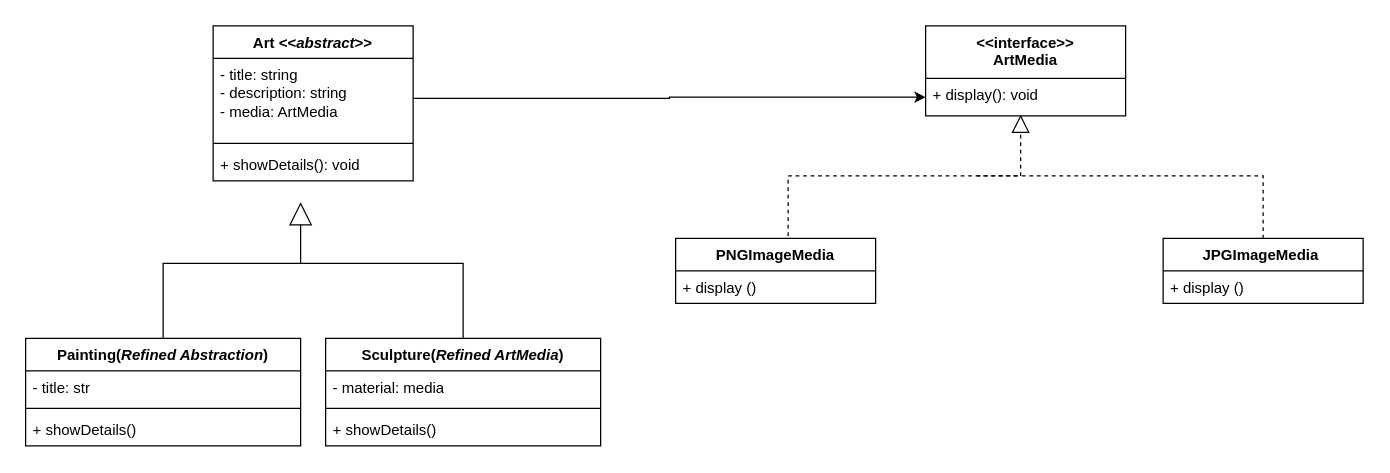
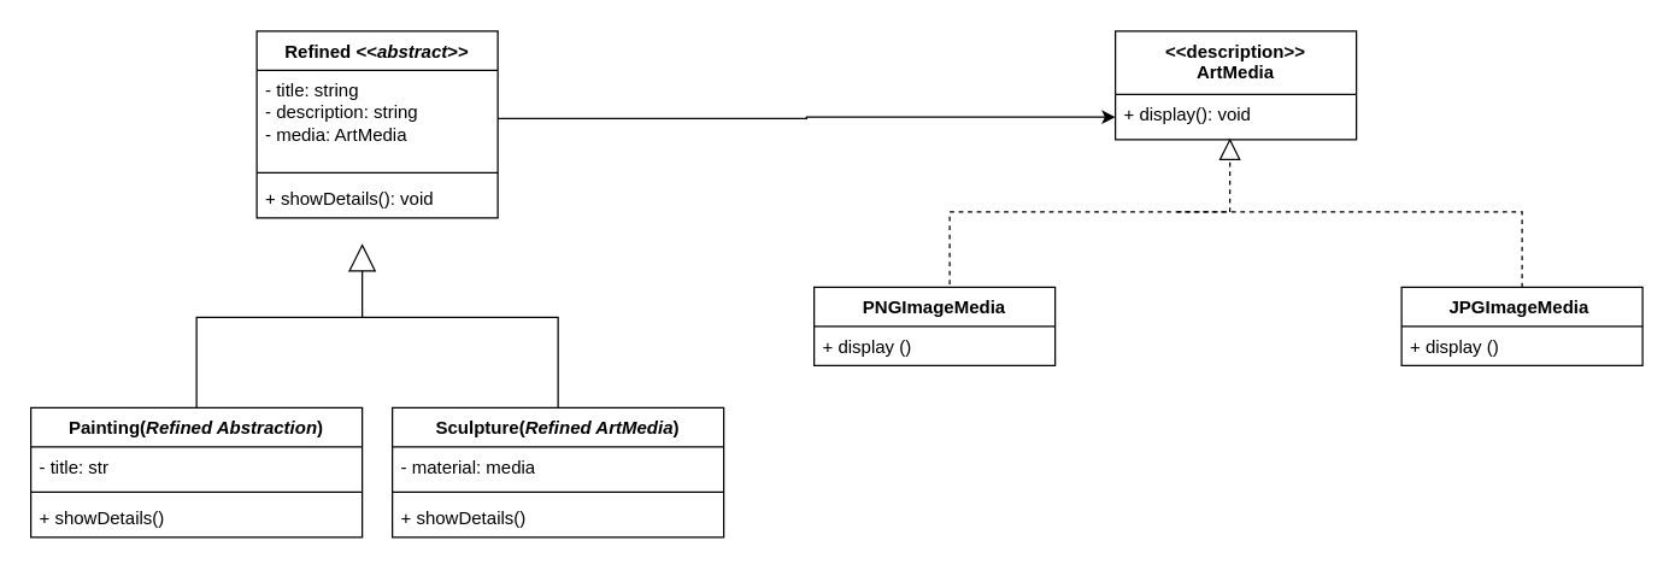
- <mxCell id="20" value="Art &amp;lt;&amp;lt;&lt;i&gt;abstract&lt;/i&gt;&amp;gt;&amp;gt;" style="swimlane;fontStyle=1;align=center;verticalAlign=top;childLayout=stackLayout;horizontal=1;startSize=26;horizontalStack=0;resizeParent=1;resizeParentMax=0;resizeLast=0;collapsible=1;marginBottom=0;whiteSpace=wrap;html=1;" vertex="1" parent="1"><mxGeometry x="170" y="20" width="160" height="124" as="geometry" /></mxCell>
+ <mxCell id="20" value="Refined &amp;lt;&amp;lt;&lt;i&gt;abstract&lt;/i&gt;&amp;gt;&amp;gt;" style="swimlane;fontStyle=1;align=center;verticalAlign=top;childLayout=stackLayout;horizontal=1;startSize=26;horizontalStack=0;resizeParent=1;resizeParentMax=0;resizeLast=0;collapsible=1;marginBottom=0;whiteSpace=wrap;html=1;" vertex="1" parent="1"><mxGeometry x="170" y="20" width="160" height="124" as="geometry" /></mxCell>
- <mxCell id="6" value="&amp;lt;&amp;lt;interface&amp;gt;&amp;gt;&lt;br&gt;ArtMedia&lt;div&gt;&lt;br/&gt;&lt;/div&gt;" style="swimlane;fontStyle=1;align=center;verticalAlign=top;childLayout=stackLayout;horizontal=1;startSize=42;horizontalStack=0;resizeParent=1;resizeParentMax=0;resizeLast=0;collapsible=1;marginBottom=0;whiteSpace=wrap;html=1;" vertex="1" parent="1"><mxGeometry x="740" y="20" width="160" height="72" as="geometry" /></mxCell>
+ <mxCell id="6" value="&amp;lt;&amp;lt;description&amp;gt;&amp;gt;&lt;br&gt;ArtMedia&lt;div&gt;&lt;br/&gt;&lt;/div&gt;" style="swimlane;fontStyle=1;align=center;verticalAlign=top;childLayout=stackLayout;horizontal=1;startSize=42;horizontalStack=0;resizeParent=1;resizeParentMax=0;resizeLast=0;collapsible=1;marginBottom=0;whiteSpace=wrap;html=1;" vertex="1" parent="1"><mxGeometry x="740" y="20" width="160" height="72" as="geometry" /></mxCell>
